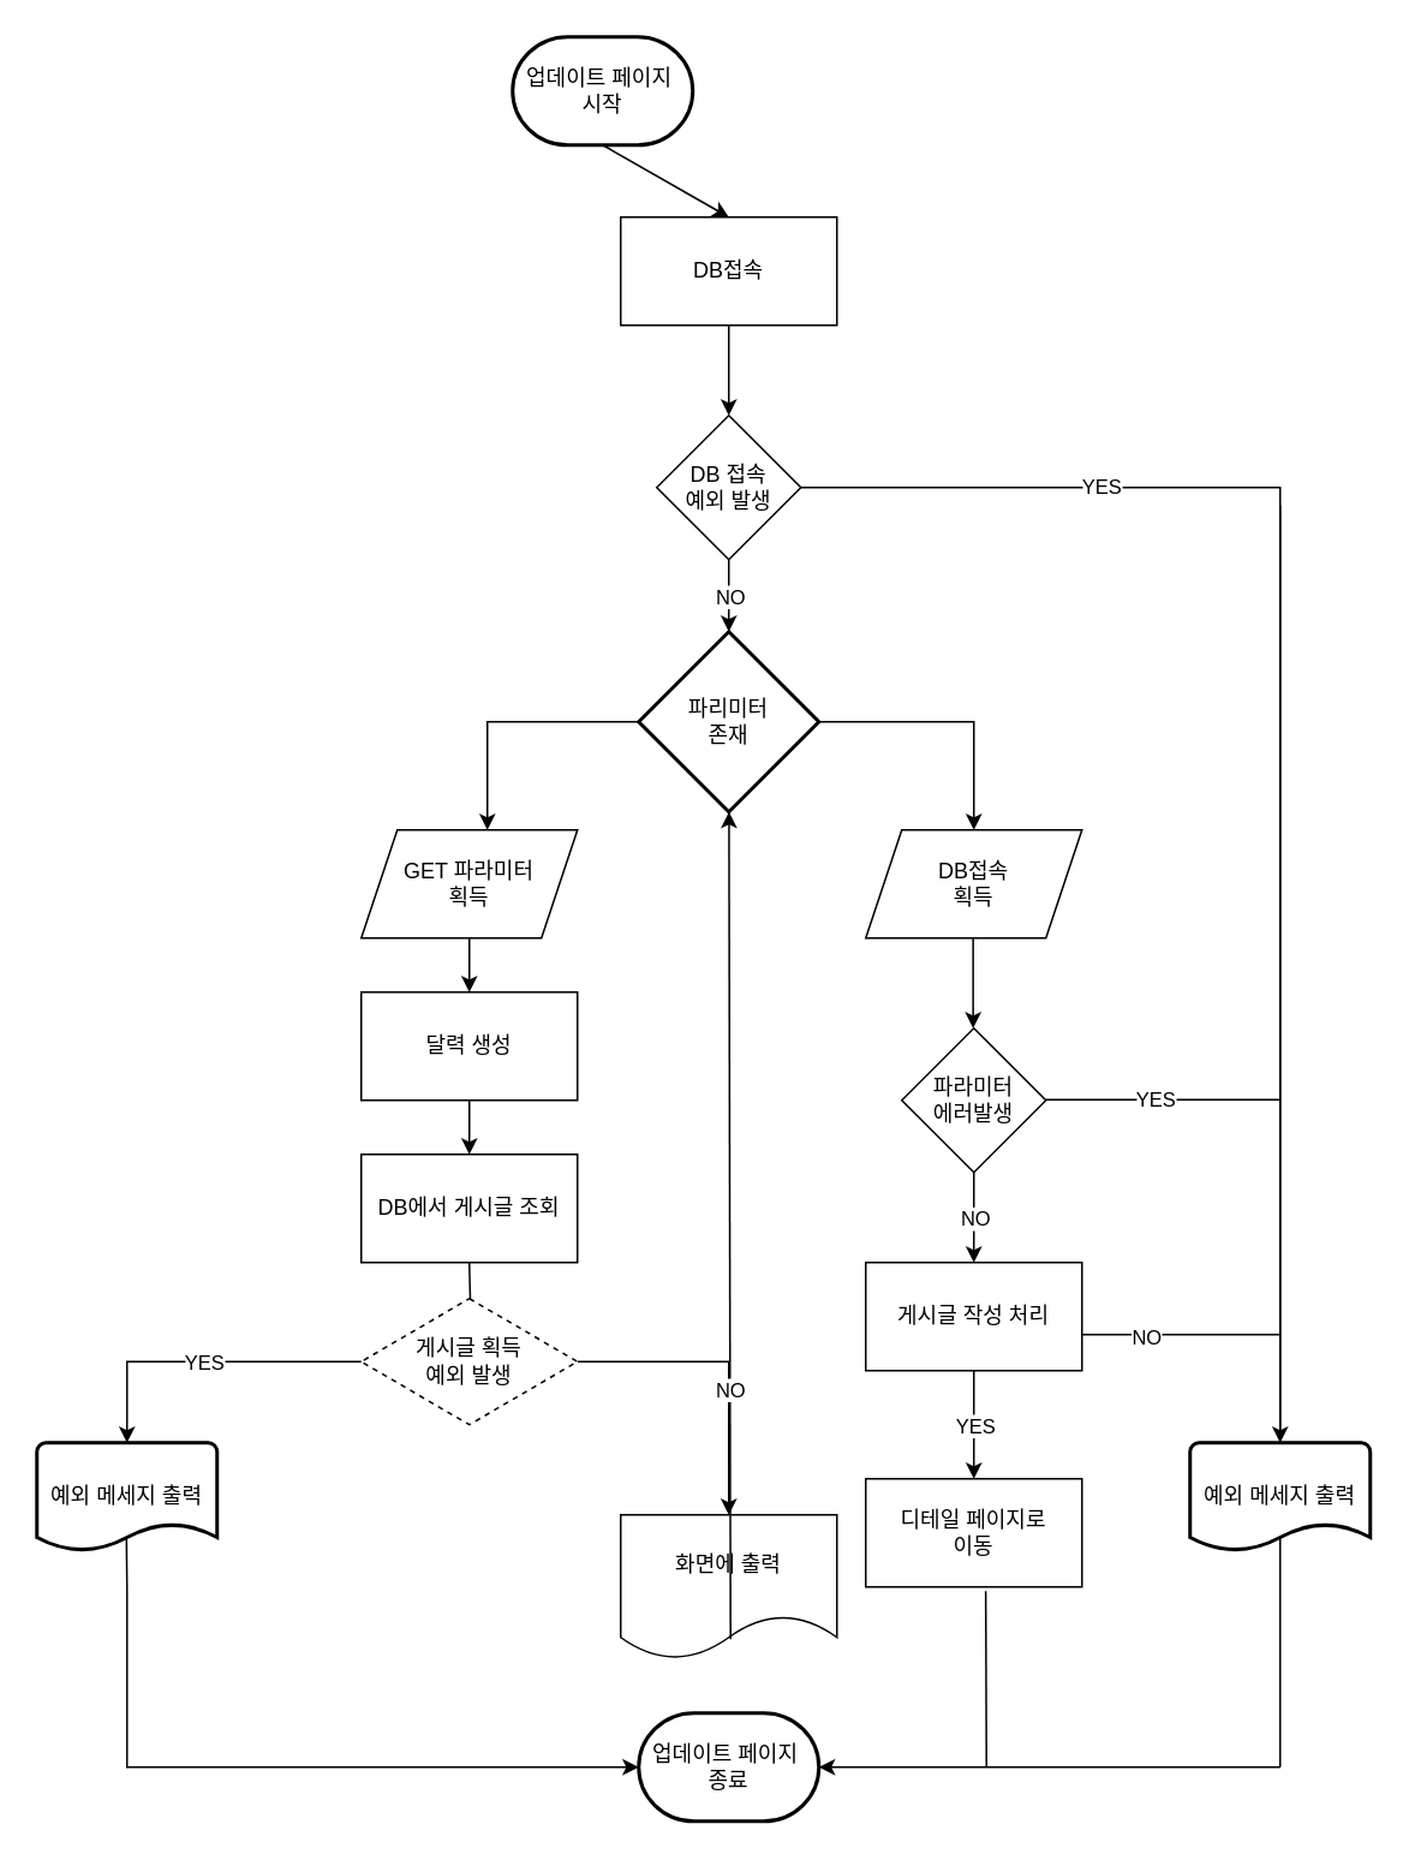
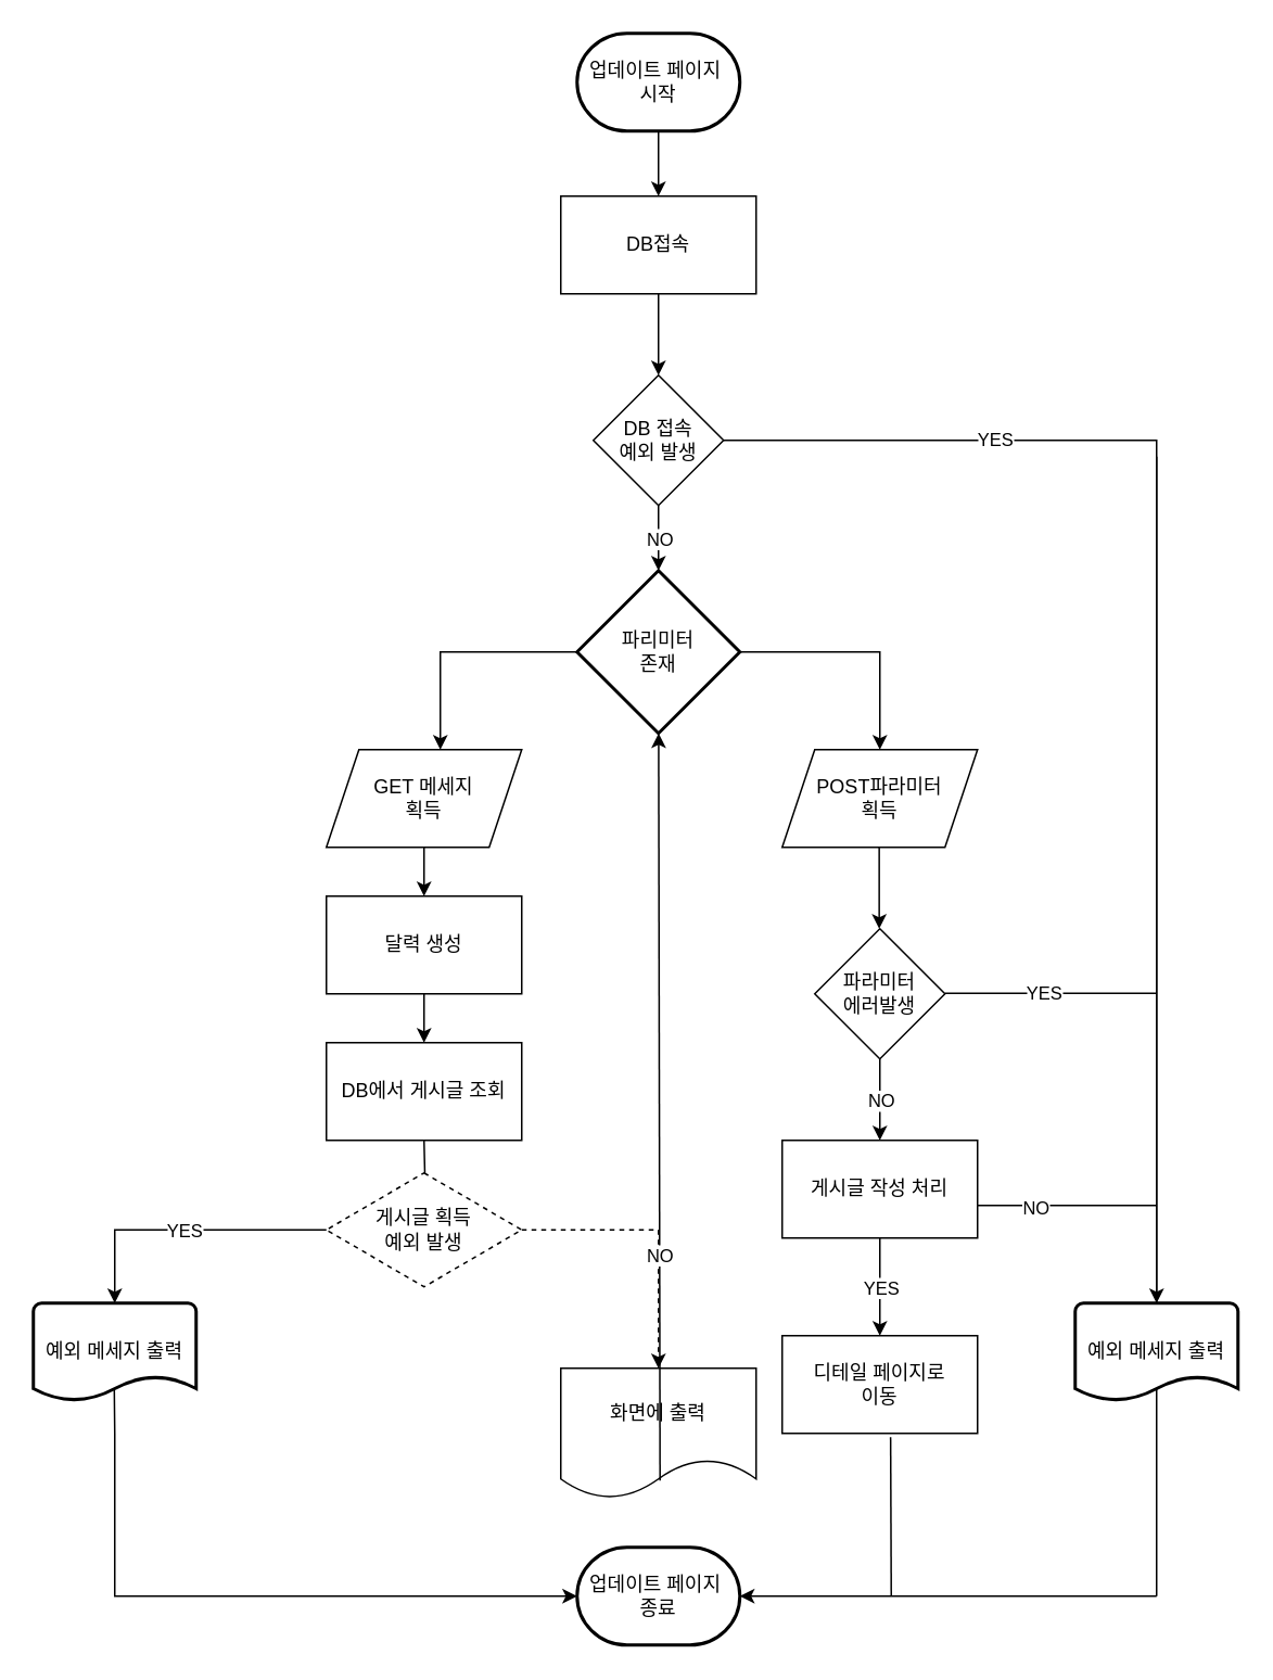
- <mxCell id="3" value="업데이트 페이지&amp;nbsp;&lt;div&gt;시작&lt;/div&gt;" style="strokeWidth=2;html=1;shape=mxgraph.flowchart.terminator;whiteSpace=wrap;" vertex="1" parent="1"><mxGeometry x="284" y="20" width="100" height="60" as="geometry" /></mxCell>
+ <mxCell id="3" value="업데이트 페이지&amp;nbsp;&lt;div&gt;시작&lt;/div&gt;" style="strokeWidth=2;html=1;shape=mxgraph.flowchart.terminator;whiteSpace=wrap;" vertex="1" parent="1"><mxGeometry x="354" y="20" width="100" height="60" as="geometry" /></mxCell>
- <mxCell id="42" value="GET 파라미터&lt;br&gt;획득" style="shape=parallelogram;perimeter=parallelogramPerimeter;whiteSpace=wrap;html=1;fixedSize=1;" vertex="1" parent="1"><mxGeometry x="200" y="460" width="120" height="60" as="geometry" /></mxCell>
+ <mxCell id="42" value="GET 메세지&lt;br&gt;획득" style="shape=parallelogram;perimeter=parallelogramPerimeter;whiteSpace=wrap;html=1;fixedSize=1;" vertex="1" parent="1"><mxGeometry x="200" y="460" width="120" height="60" as="geometry" /></mxCell>
- <mxCell id="12" value="DB접속&lt;div&gt;획득&lt;/div&gt;" style="shape=parallelogram;perimeter=parallelogramPerimeter;whiteSpace=wrap;html=1;fixedSize=1;" vertex="1" parent="1"><mxGeometry x="480" y="460" width="120" height="60" as="geometry" /></mxCell>
+ <mxCell id="12" value="POST파라미터&lt;div&gt;획득&lt;/div&gt;" style="shape=parallelogram;perimeter=parallelogramPerimeter;whiteSpace=wrap;html=1;fixedSize=1;" vertex="1" parent="1"><mxGeometry x="480" y="460" width="120" height="60" as="geometry" /></mxCell>
- <mxCell id="38" value="" style="endArrow=classic;html=1;rounded=0;exitX=1;exitY=0.5;exitDx=0;exitDy=0;entryX=0.5;entryY=0;entryDx=0;entryDy=0;" edge="1" parent="1" source="37" target="22"><mxGeometry relative="1" as="geometry"><mxPoint x="320" y="760" as="sourcePoint" /><mxPoint x="420" y="760" as="targetPoint" /><Array as="points"><mxPoint x="404" y="755" /><mxPoint x="404" y="800" /></Array></mxGeometry></mxCell>
+ <mxCell id="38" value="" style="endArrow=classic;html=1;rounded=0;exitX=1;exitY=0.5;exitDx=0;exitDy=0;entryX=0.5;entryY=0;entryDx=0;entryDy=0;dashed=1;" edge="1" parent="1" source="37" target="22"><mxGeometry relative="1" as="geometry"><mxPoint x="320" y="760" as="sourcePoint" /><mxPoint x="420" y="760" as="targetPoint" /><Array as="points"><mxPoint x="404" y="755" /><mxPoint x="404" y="800" /></Array></mxGeometry></mxCell>
